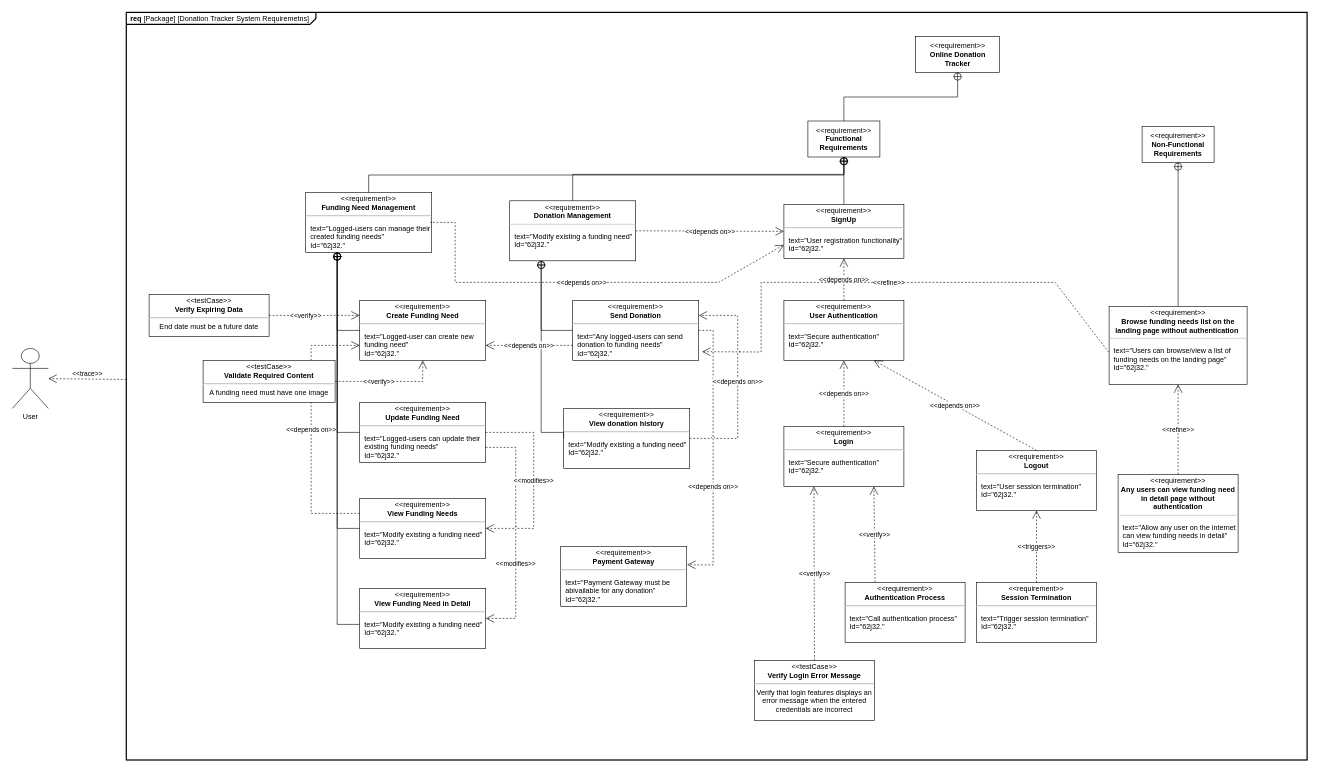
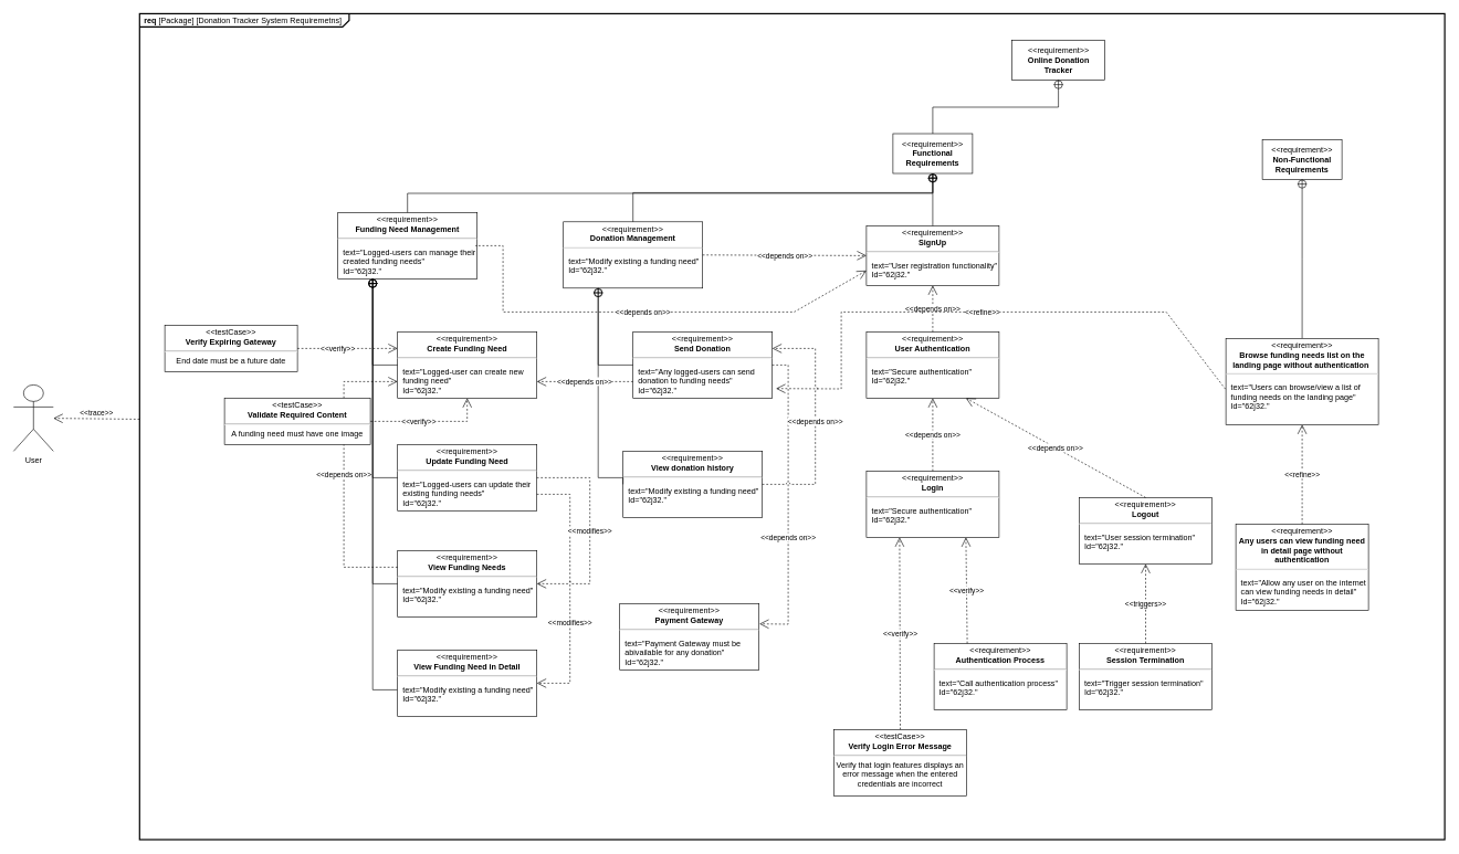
- <mxCell id="53" value="&lt;p style=&quot;margin:0px;margin-top:4px;text-align:center;&quot;&gt;&amp;lt;&amp;lt;testCase&amp;gt;&amp;gt;&lt;br&gt;&lt;b&gt;Verify Expiring Data&lt;/b&gt;&lt;/p&gt;&lt;hr&gt;End date must be a future date&lt;p&gt;&lt;/p&gt;" style="shape=rect;overflow=fill;html=1;whiteSpace=wrap;align=center;" vertex="1" parent="5"><mxGeometry x="10" y="430" width="200" height="70" as="geometry" /></mxCell>
+ <mxCell id="53" value="&lt;p style=&quot;margin:0px;margin-top:4px;text-align:center;&quot;&gt;&amp;lt;&amp;lt;testCase&amp;gt;&amp;gt;&lt;br&gt;&lt;b&gt;Verify Expiring Gateway&lt;/b&gt;&lt;/p&gt;&lt;hr&gt;End date must be a future date&lt;p&gt;&lt;/p&gt;" style="shape=rect;overflow=fill;html=1;whiteSpace=wrap;align=center;" vertex="1" parent="5"><mxGeometry x="10" y="430" width="200" height="70" as="geometry" /></mxCell>
